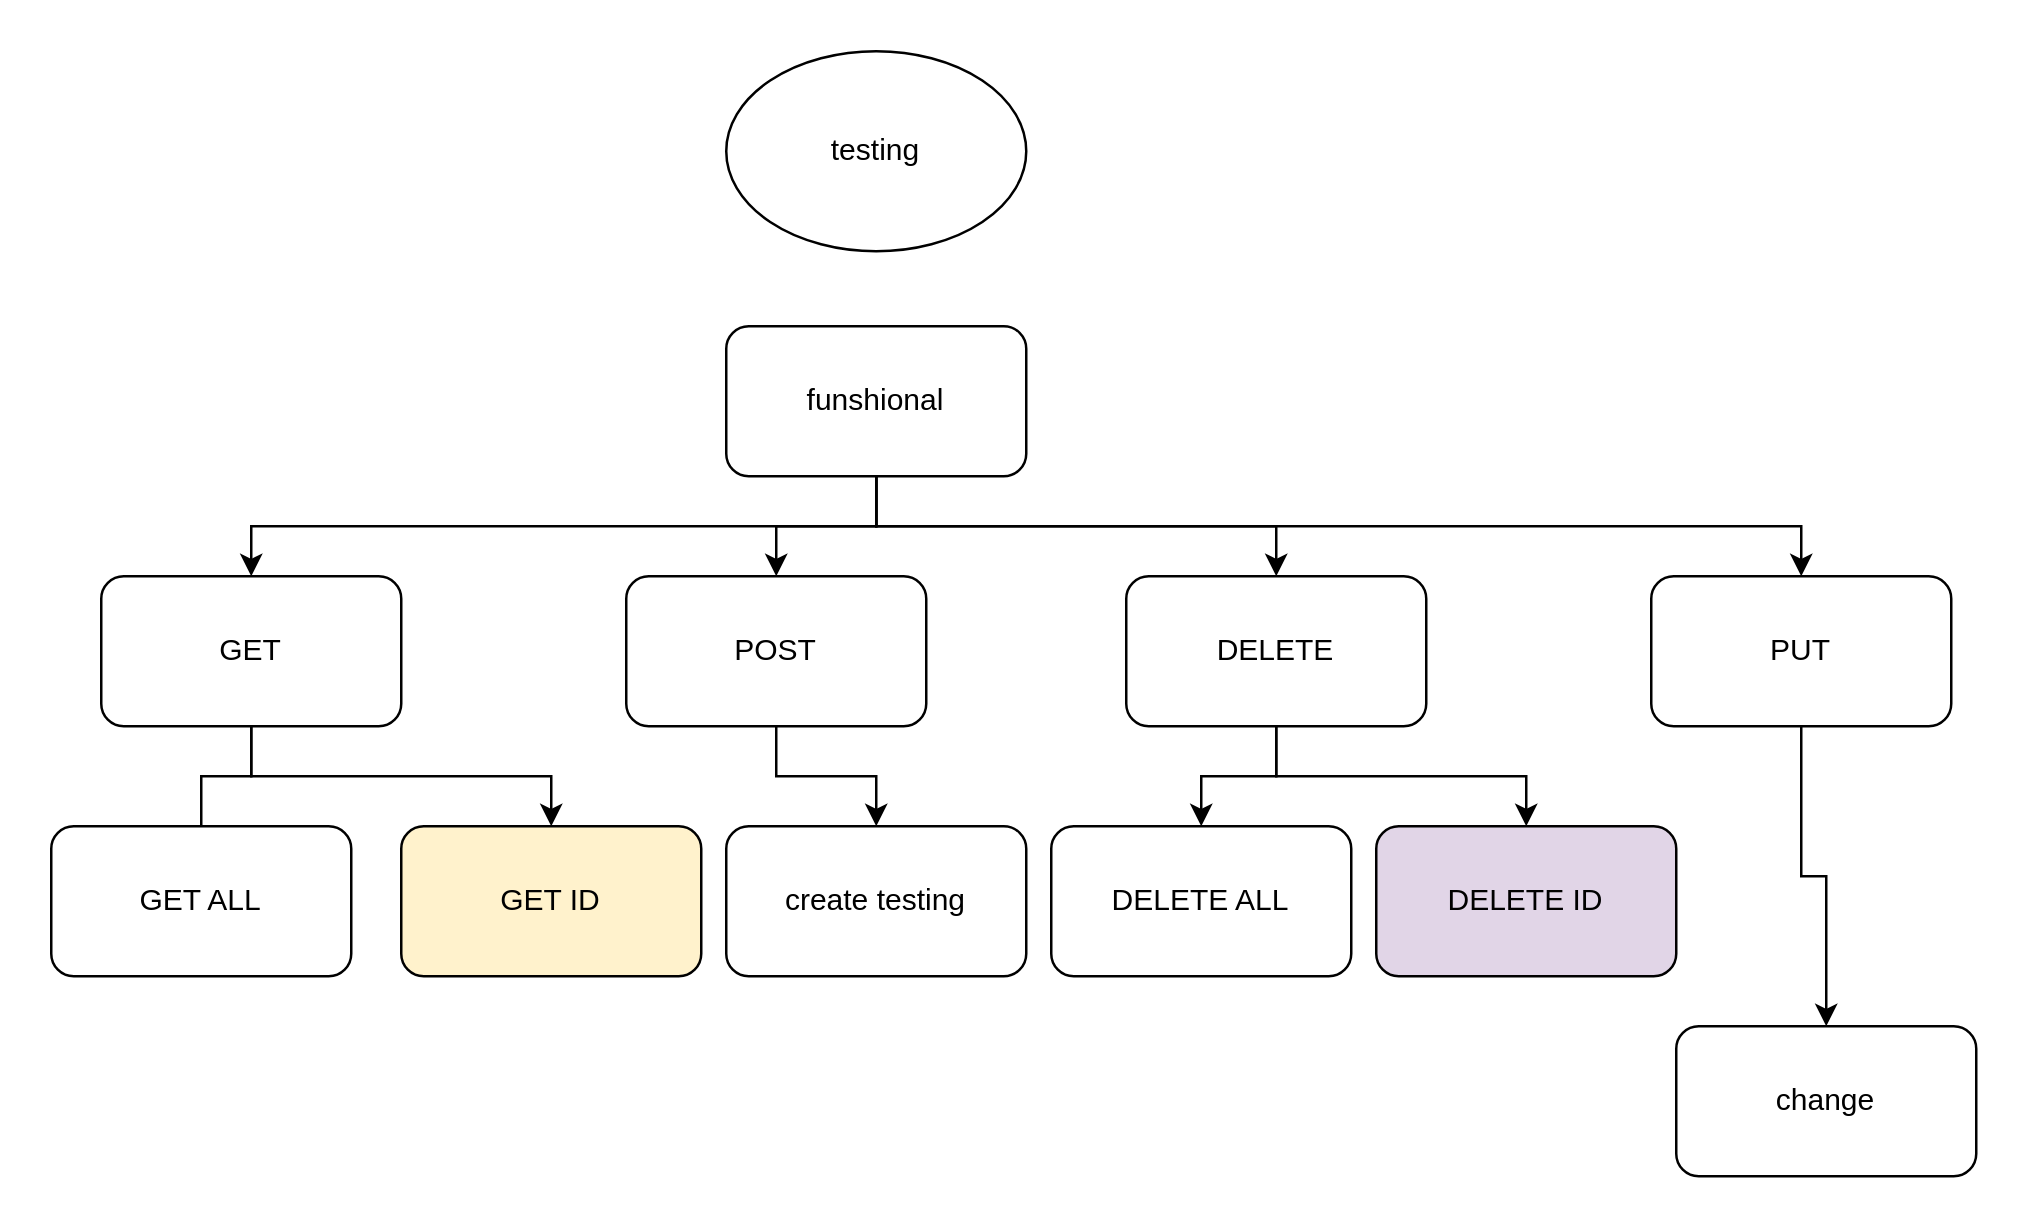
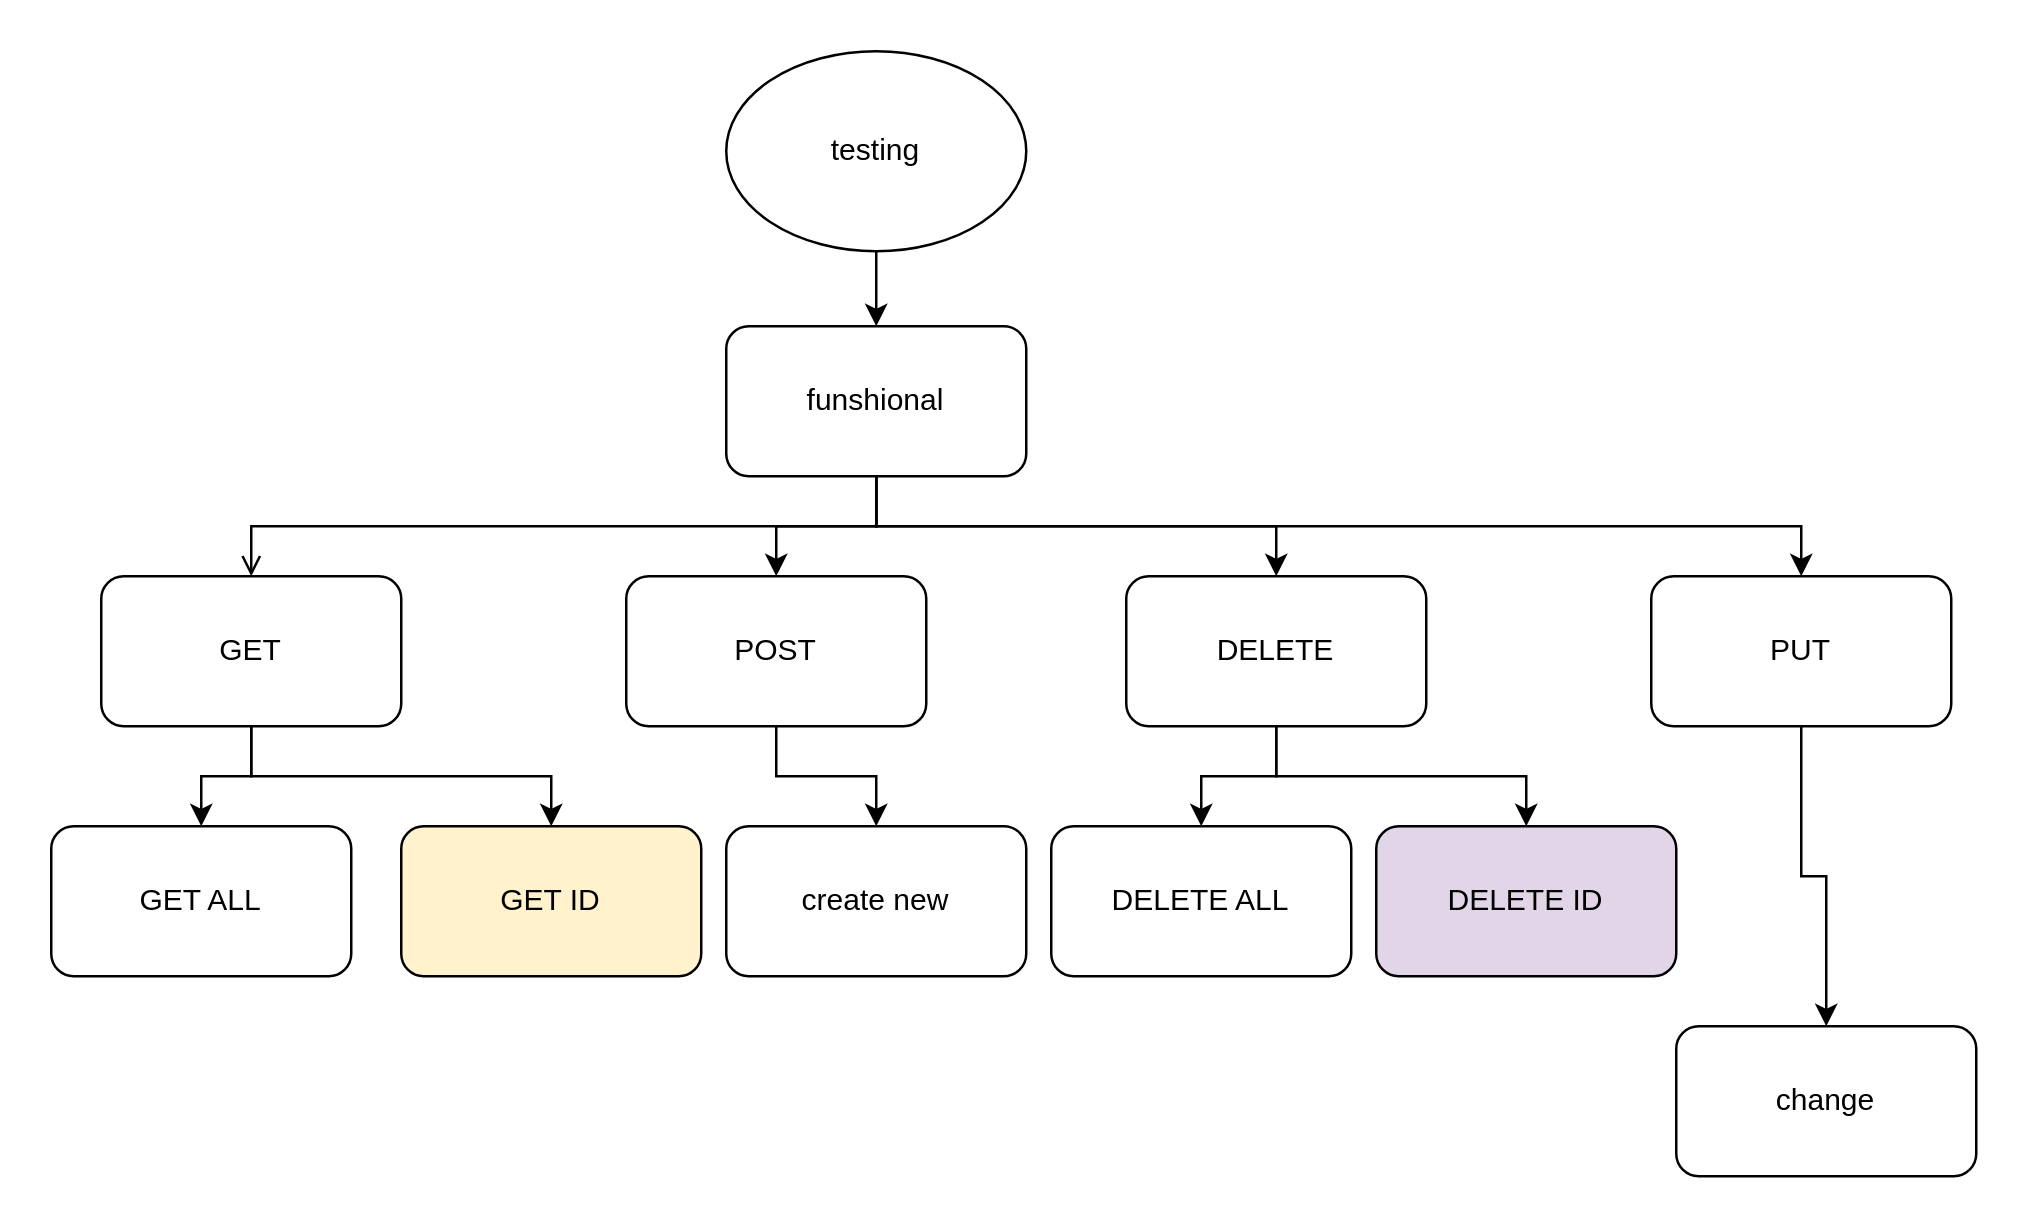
+ <mxCell id="2" style="edgeStyle=orthogonalEdgeStyle;rounded=0;orthogonalLoop=1;jettySize=auto;html=1;exitX=0.5;exitY=1;exitDx=0;exitDy=0;entryX=0.5;entryY=0;entryDx=0;entryDy=0;" edge="1" parent="1" source="3" target="8"><mxGeometry relative="1" as="geometry" /></mxCell>
- <mxCell id="4" style="edgeStyle=orthogonalEdgeStyle;rounded=0;orthogonalLoop=1;jettySize=auto;html=1;exitX=0.5;exitY=1;exitDx=0;exitDy=0;" edge="1" parent="1" source="8" target="11"><mxGeometry relative="1" as="geometry" /></mxCell>
+ <mxCell id="4" style="edgeStyle=orthogonalEdgeStyle;rounded=0;orthogonalLoop=1;jettySize=auto;html=1;exitX=0.5;exitY=1;exitDx=0;exitDy=0;endArrow=open;" edge="1" parent="1" source="8" target="11"><mxGeometry relative="1" as="geometry" /></mxCell>
- <mxCell id="9" style="edgeStyle=orthogonalEdgeStyle;rounded=0;orthogonalLoop=1;jettySize=auto;html=1;exitX=0.5;exitY=1;exitDx=0;exitDy=0;entryX=0.5;entryY=0;entryDx=0;entryDy=0;endArrow=none;" edge="1" parent="1" source="11" target="19"><mxGeometry relative="1" as="geometry" /></mxCell>
+ <mxCell id="9" style="edgeStyle=orthogonalEdgeStyle;rounded=0;orthogonalLoop=1;jettySize=auto;html=1;exitX=0.5;exitY=1;exitDx=0;exitDy=0;entryX=0.5;entryY=0;entryDx=0;entryDy=0;" edge="1" parent="1" source="11" target="19"><mxGeometry relative="1" as="geometry" /></mxCell>
- <mxCell id="23" value="create testing" style="rounded=1;whiteSpace=wrap;html=1;" vertex="1" parent="1"><mxGeometry x="290" y="330" width="120" height="60" as="geometry" /></mxCell>
+ <mxCell id="23" value="create new" style="rounded=1;whiteSpace=wrap;html=1;" vertex="1" parent="1"><mxGeometry x="290" y="330" width="120" height="60" as="geometry" /></mxCell>
